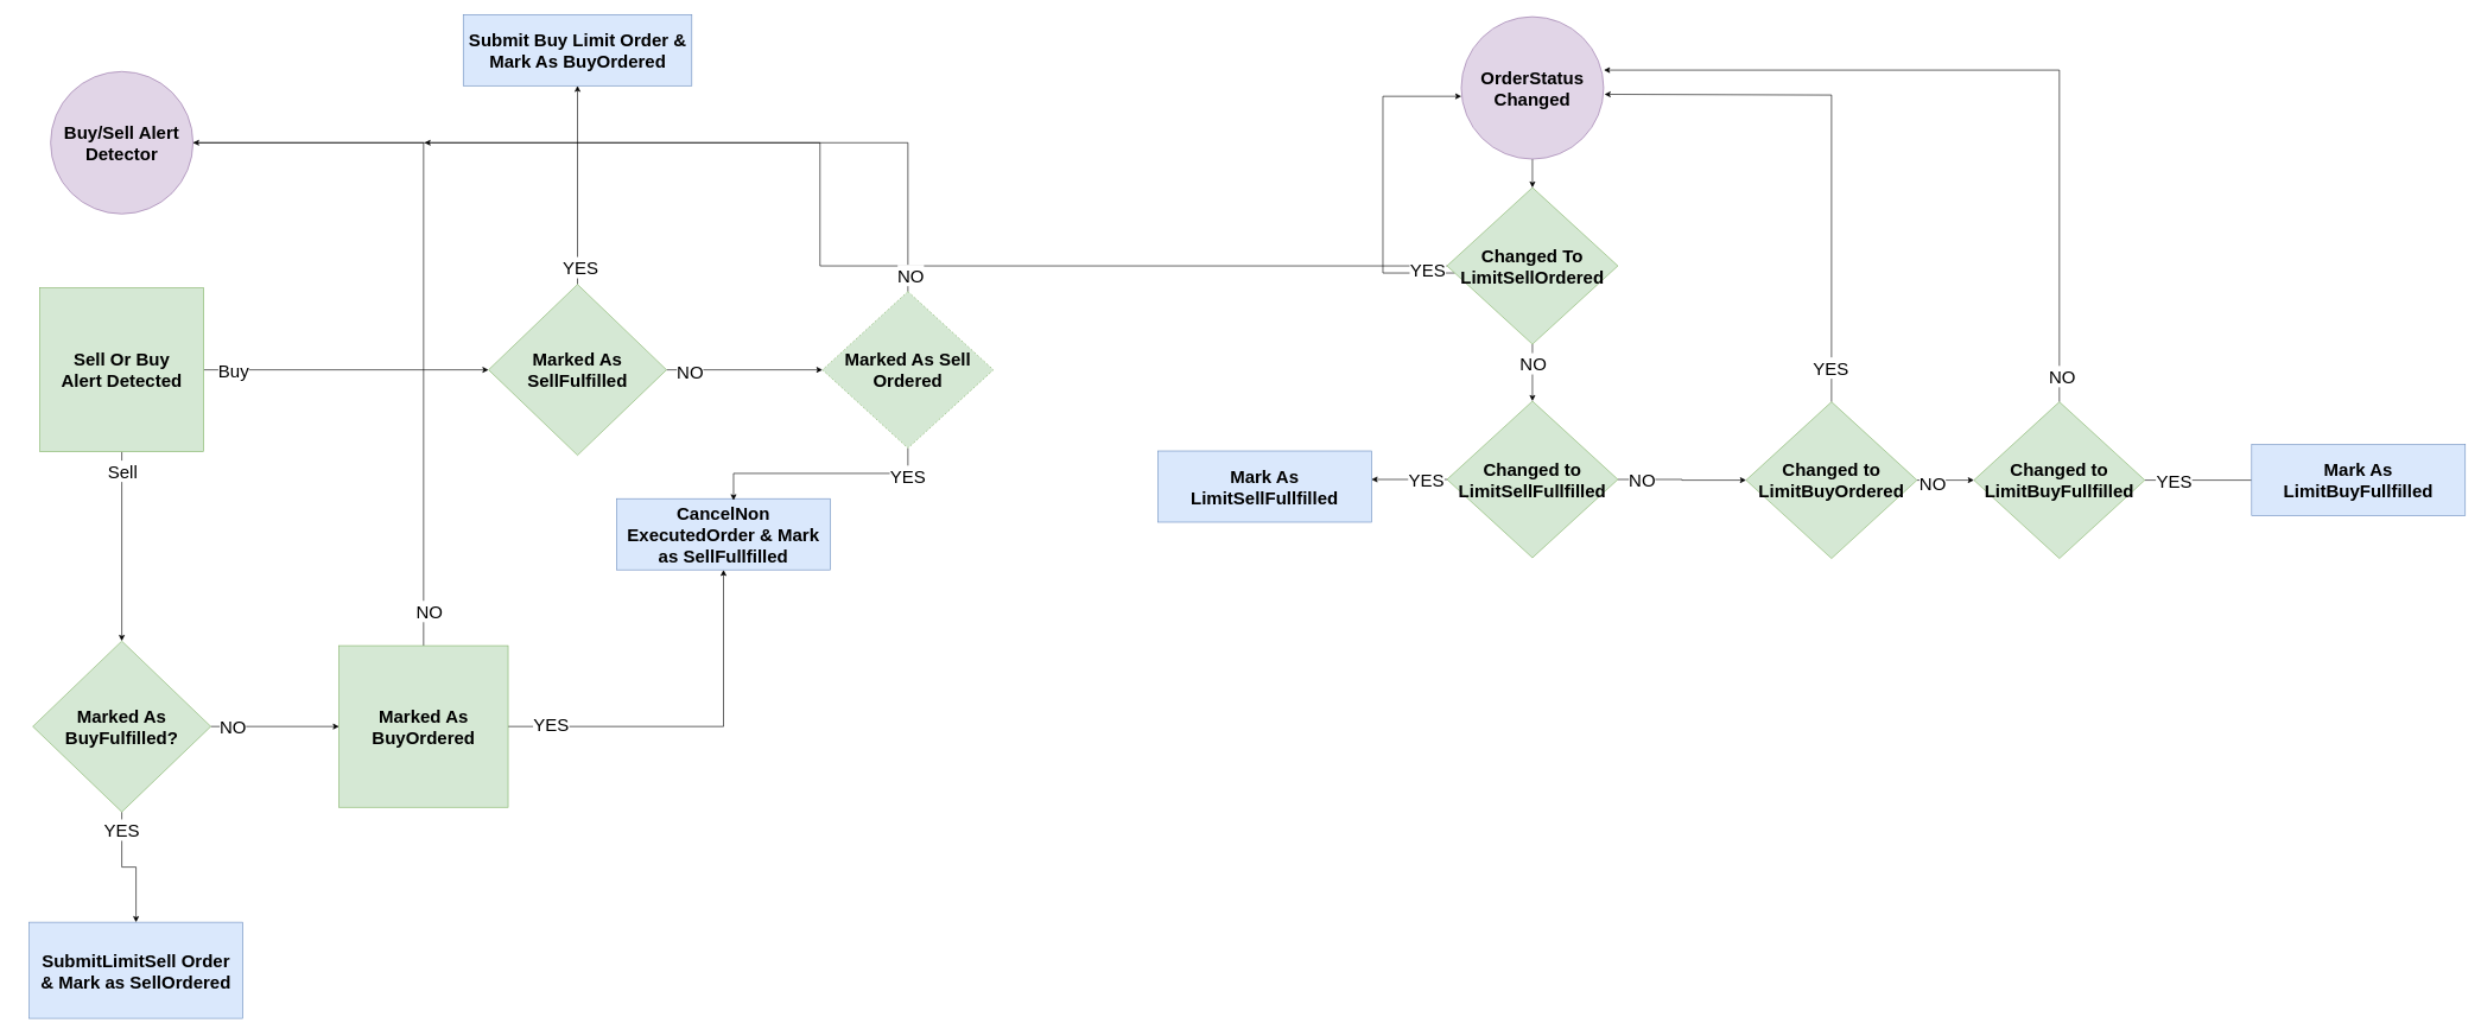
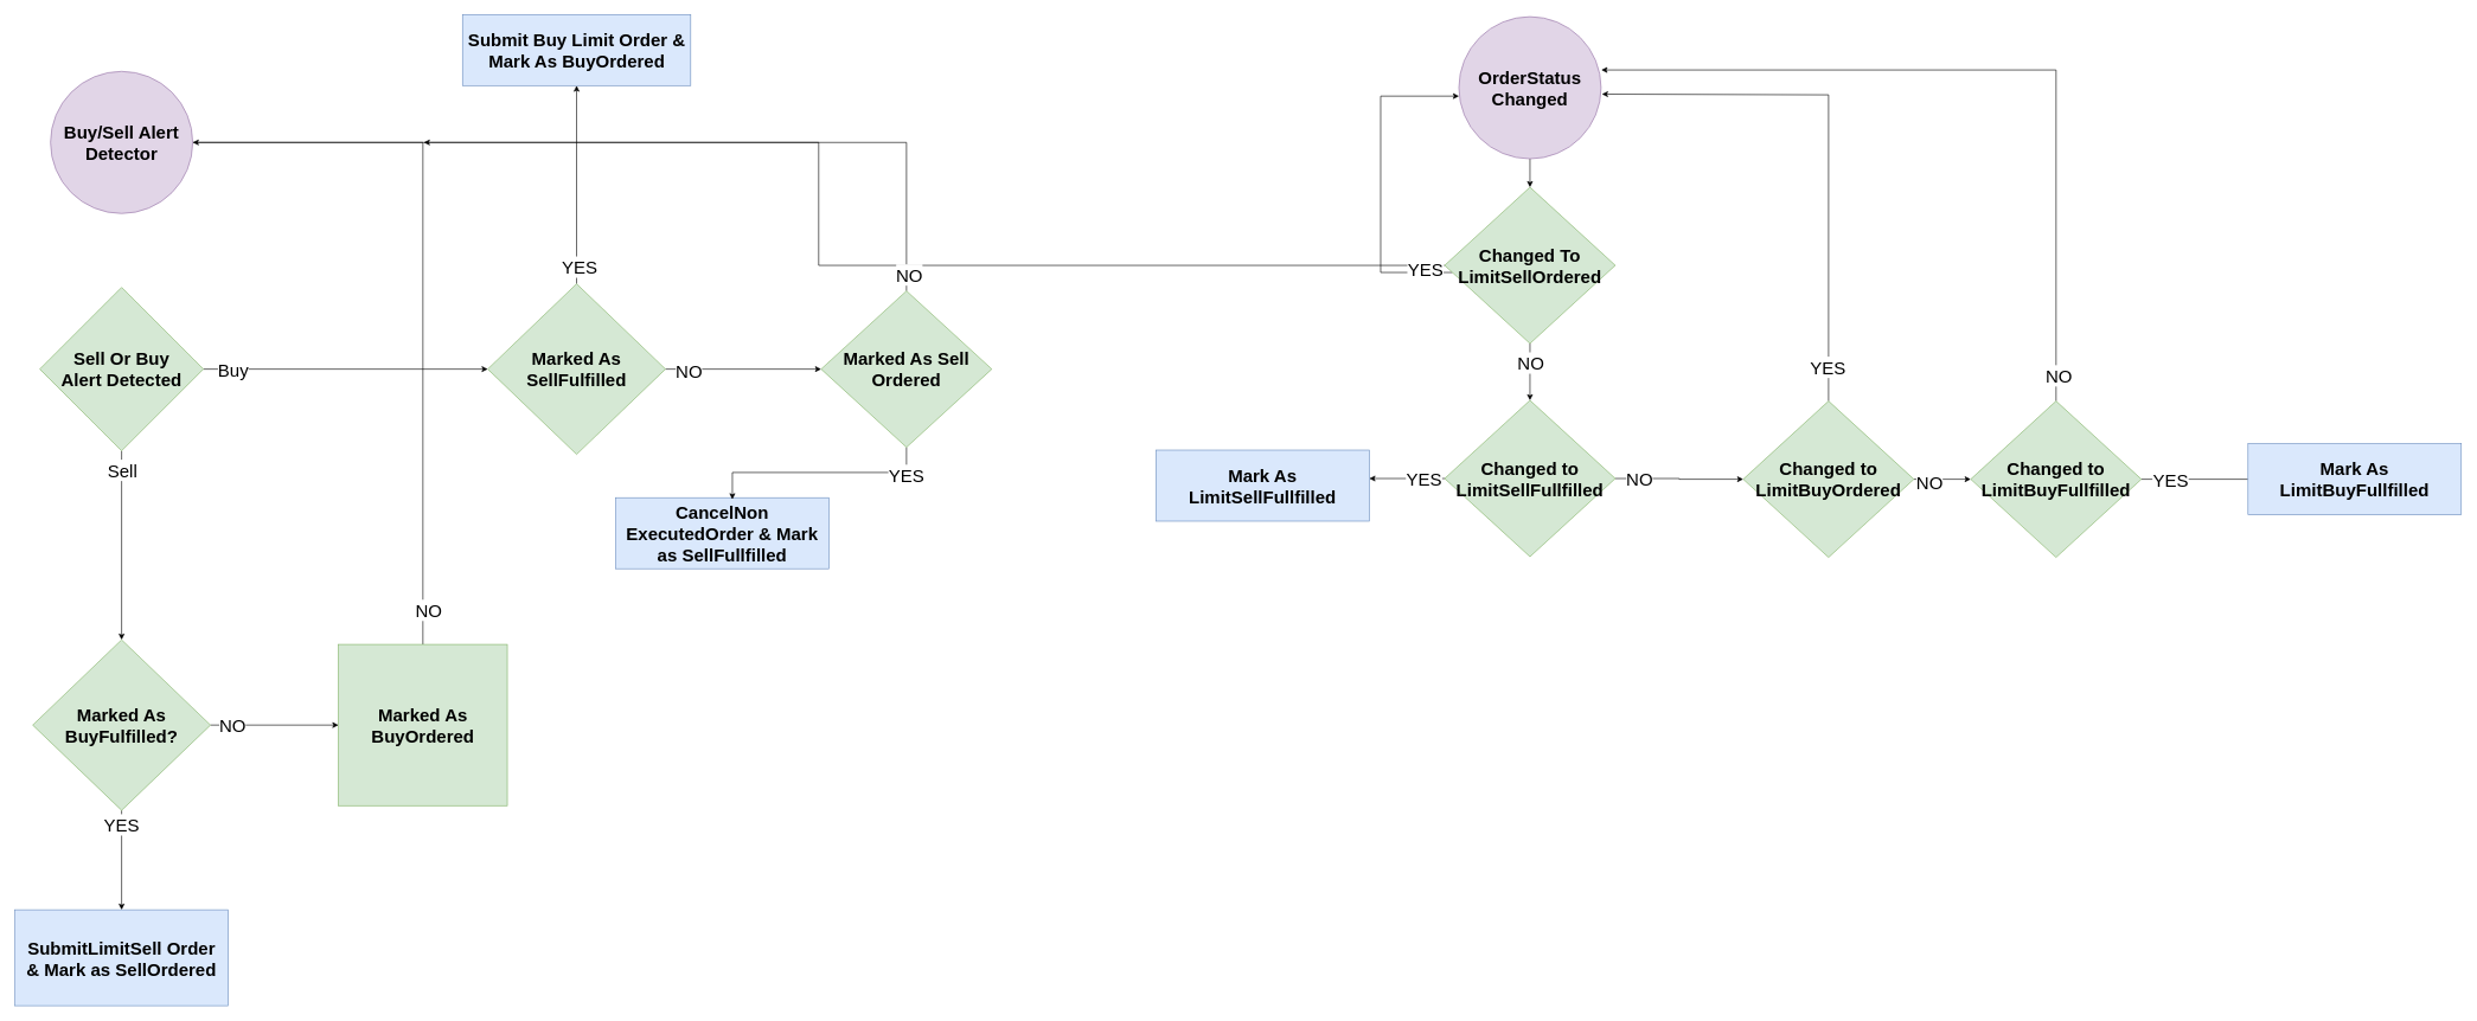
- <mxCell id="8" value="Sell Or Buy &lt;br style=&quot;font-size: 25px;&quot;&gt;Alert Detected" style="whiteSpace=wrap;html=1;strokeColor=#82b366;fillColor=#d5e8d4;fontSize=25;fontStyle=1;rounded=0;" parent="1" vertex="1"><mxGeometry x="55" y="404" width="230" height="230" as="geometry" /></mxCell>
+ <mxCell id="8" value="Sell Or Buy &lt;br style=&quot;font-size: 25px;&quot;&gt;Alert Detected" style="rhombus;whiteSpace=wrap;html=1;strokeColor=#82b366;fillColor=#d5e8d4;fontSize=25;fontStyle=1" parent="1" vertex="1"><mxGeometry x="55" y="404" width="230" height="230" as="geometry" /></mxCell>
- <mxCell id="30" value="Marked As Sell Ordered" style="rhombus;whiteSpace=wrap;html=1;fontSize=25;strokeColor=#82b366;fillColor=#d5e8d4;fontStyle=1;dashed=1;" parent="1" vertex="1"><mxGeometry x="1154" y="409" width="240" height="220" as="geometry" /></mxCell>
+ <mxCell id="30" value="Marked As Sell Ordered" style="rhombus;whiteSpace=wrap;html=1;fontSize=25;strokeColor=#82b366;fillColor=#d5e8d4;fontStyle=1" parent="1" vertex="1"><mxGeometry x="1154" y="409" width="240" height="220" as="geometry" /></mxCell>
- <mxCell id="14" value="" style="edgeStyle=orthogonalEdgeStyle;rounded=0;orthogonalLoop=1;jettySize=auto;html=1;fontSize=20;" parent="1" source="18" target="19" edge="1"><mxGeometry relative="1" as="geometry"><Array as="points"><mxPoint x="765" y="1020" /><mxPoint x="765" y="1020" /></Array></mxGeometry></mxCell>
- <mxCell id="15" value="YES" style="edgeLabel;html=1;align=center;verticalAlign=middle;resizable=0;points=[];fontSize=25;" parent="14" vertex="1" connectable="0"><mxGeometry x="-0.801" y="4" relative="1" as="geometry"><mxPoint x="8" as="offset" /></mxGeometry></mxCell>
- <mxCell id="20" value="SubmitLimitSell Order&lt;br style=&quot;font-size: 25px;&quot;&gt;&amp;amp; Mark as SellOrdered" style="whiteSpace=wrap;html=1;fontSize=25;strokeColor=#6c8ebf;fillColor=#dae8fc;fontStyle=1" parent="1" vertex="1"><mxGeometry x="40" y="1295" width="300" height="135" as="geometry" /></mxCell>
+ <mxCell id="20" value="SubmitLimitSell Order&lt;br style=&quot;font-size: 25px;&quot;&gt;&amp;amp; Mark as SellOrdered" style="whiteSpace=wrap;html=1;fontSize=25;strokeColor=#6c8ebf;fillColor=#dae8fc;fontStyle=1" parent="1" vertex="1"><mxGeometry x="20" y="1280" width="300" height="135" as="geometry" /></mxCell>
